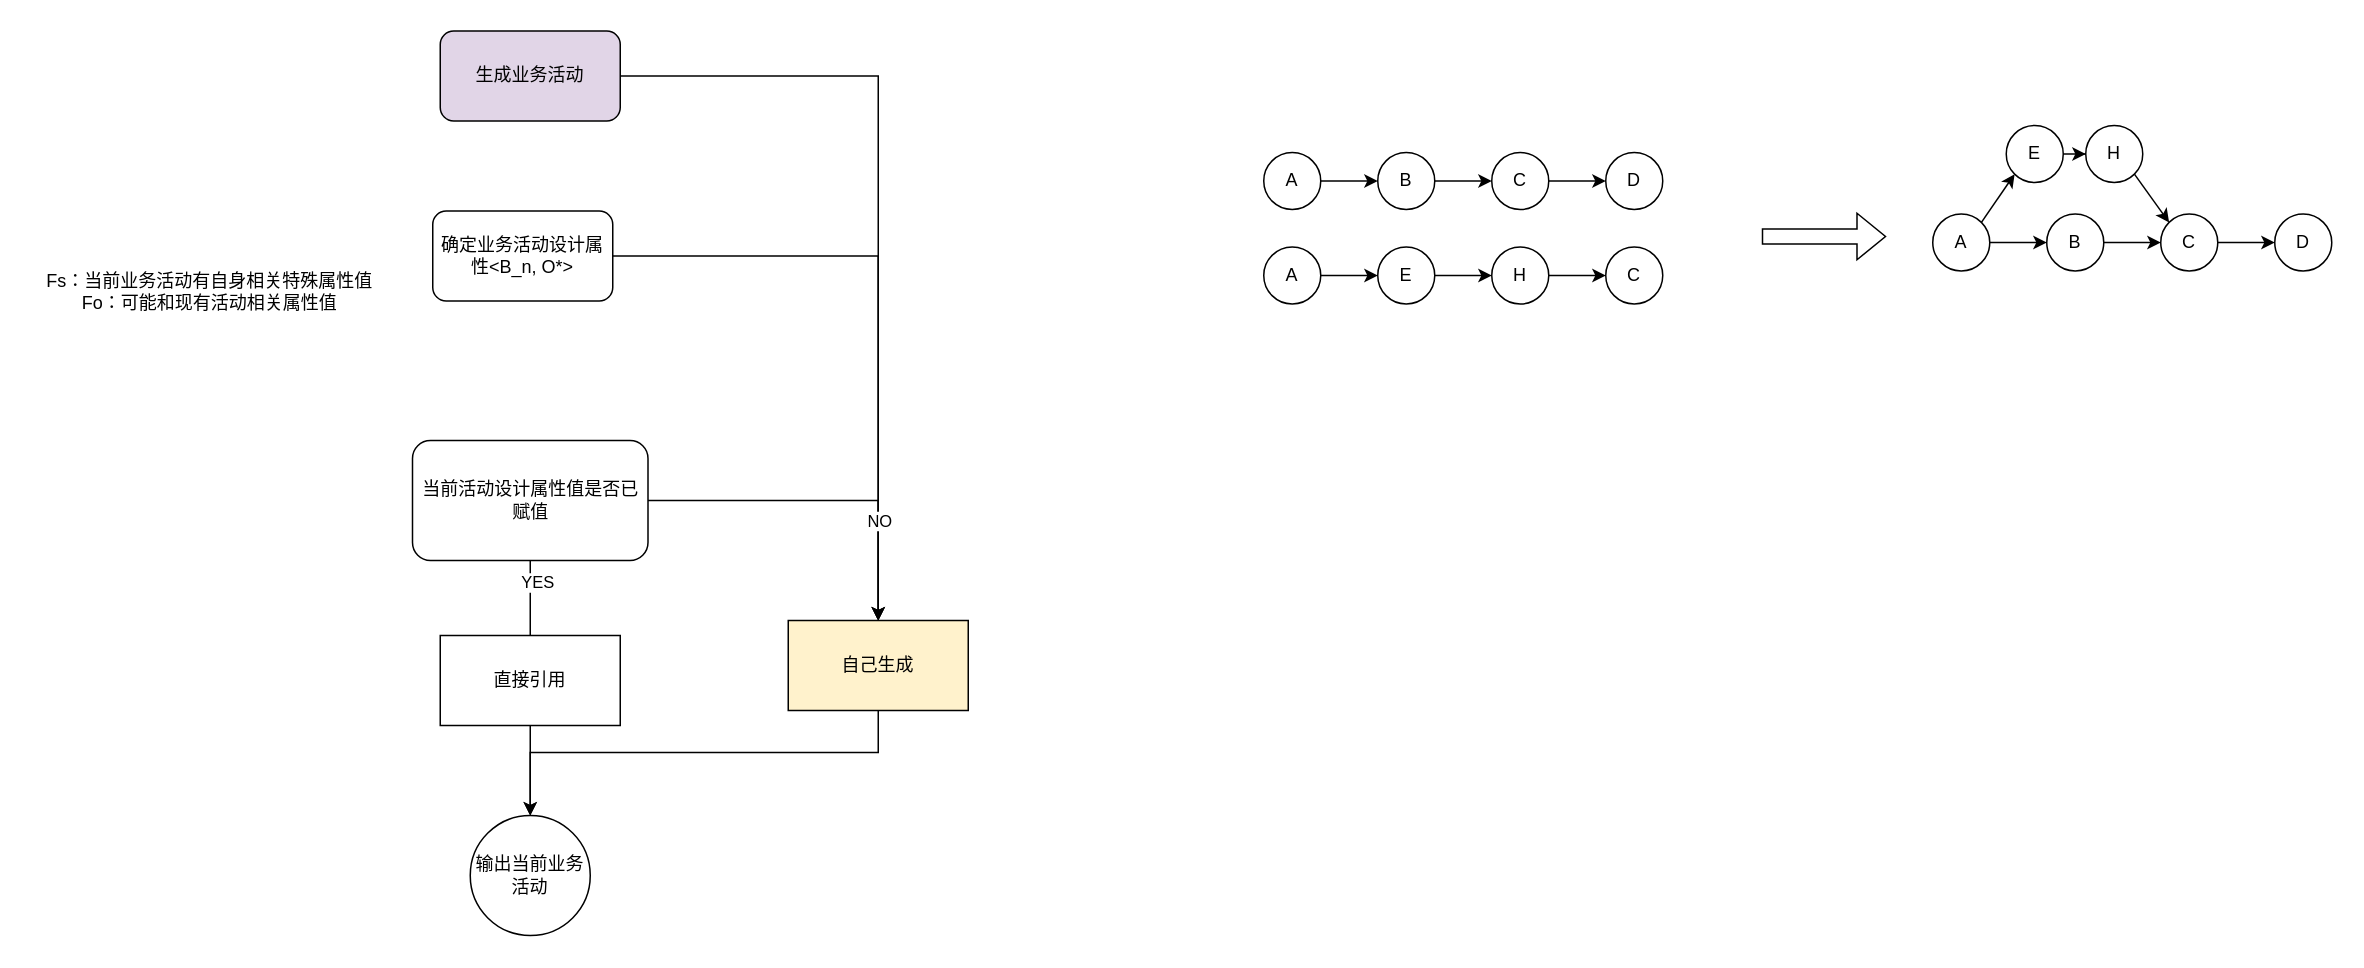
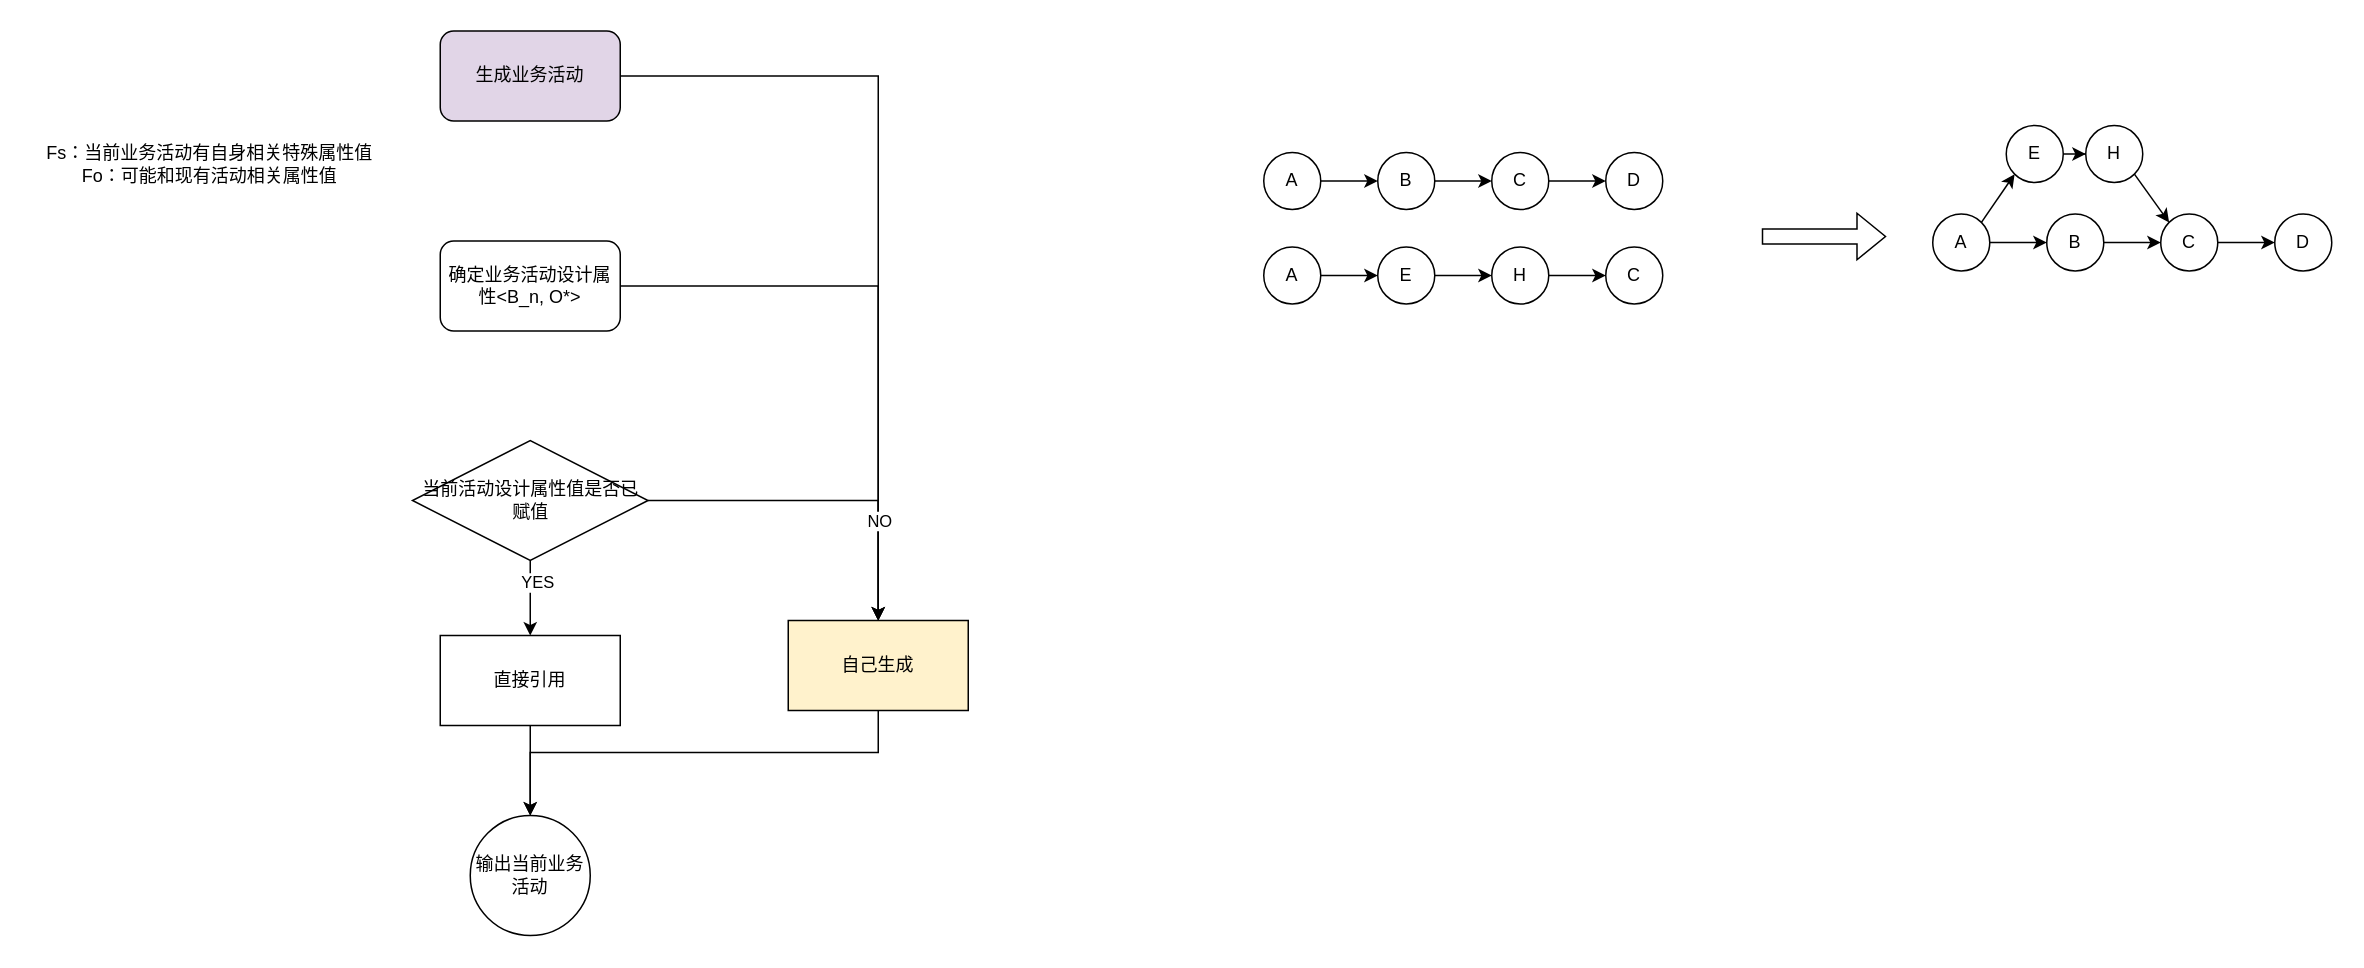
- <mxCell id="5" value="确定业务活动设计属性&amp;lt;B_n, O*&amp;gt;" style="whiteSpace=wrap;html=1;rounded=1;" vertex="1" parent="1"><mxGeometry x="288" y="140" width="120" height="60" as="geometry" /></mxCell>
+ <mxCell id="5" value="确定业务活动设计属性&amp;lt;B_n, O*&amp;gt;" style="whiteSpace=wrap;html=1;rounded=1;" vertex="1" parent="1"><mxGeometry x="293" y="160" width="120" height="60" as="geometry" /></mxCell>
- <mxCell id="6" value="Fs：当前业务活动有自身相关特殊属性值&lt;br&gt;Fo：可能和现有活动相关属性值" style="text;html=1;strokeColor=none;fillColor=none;align=center;verticalAlign=middle;whiteSpace=wrap;rounded=0;" vertex="1" parent="1"><mxGeometry x="20" y="170" width="239" height="48" as="geometry" /></mxCell>
+ <mxCell id="6" value="Fs：当前业务活动有自身相关特殊属性值&lt;br&gt;Fo：可能和现有活动相关属性值" style="text;html=1;strokeColor=none;fillColor=none;align=center;verticalAlign=middle;whiteSpace=wrap;rounded=0;" vertex="1" parent="1"><mxGeometry x="20" y="85" width="239" height="48" as="geometry" /></mxCell>
- <mxCell id="11" value="当前活动设计属性值是否已赋值" style="whiteSpace=wrap;html=1;direction=south;rounded=1;" vertex="1" parent="1"><mxGeometry x="274.5" y="293" width="157" height="80" as="geometry" /></mxCell>
+ <mxCell id="11" value="当前活动设计属性值是否已赋值" style="rhombus;whiteSpace=wrap;html=1;direction=south;" vertex="1" parent="1"><mxGeometry x="274.5" y="293" width="157" height="80" as="geometry" /></mxCell>
- <mxCell id="7" value="" style="edgeStyle=orthogonalEdgeStyle;rounded=0;orthogonalLoop=1;jettySize=auto;html=1;endArrow=none;" edge="1" parent="1" source="11" target="13"><mxGeometry relative="1" as="geometry" /></mxCell>
+ <mxCell id="7" value="" style="edgeStyle=orthogonalEdgeStyle;rounded=0;orthogonalLoop=1;jettySize=auto;html=1;" edge="1" parent="1" source="11" target="13"><mxGeometry relative="1" as="geometry" /></mxCell>
